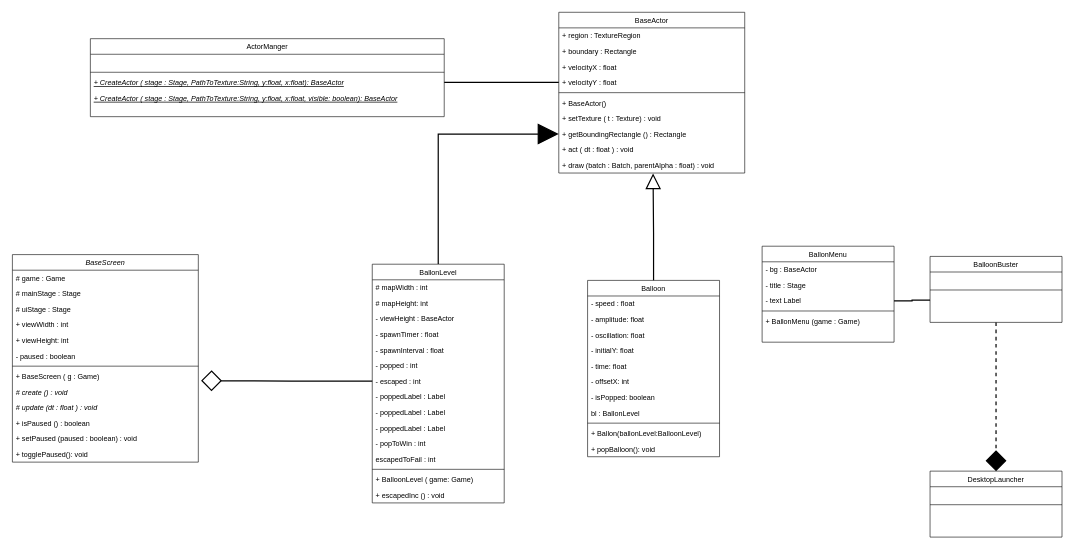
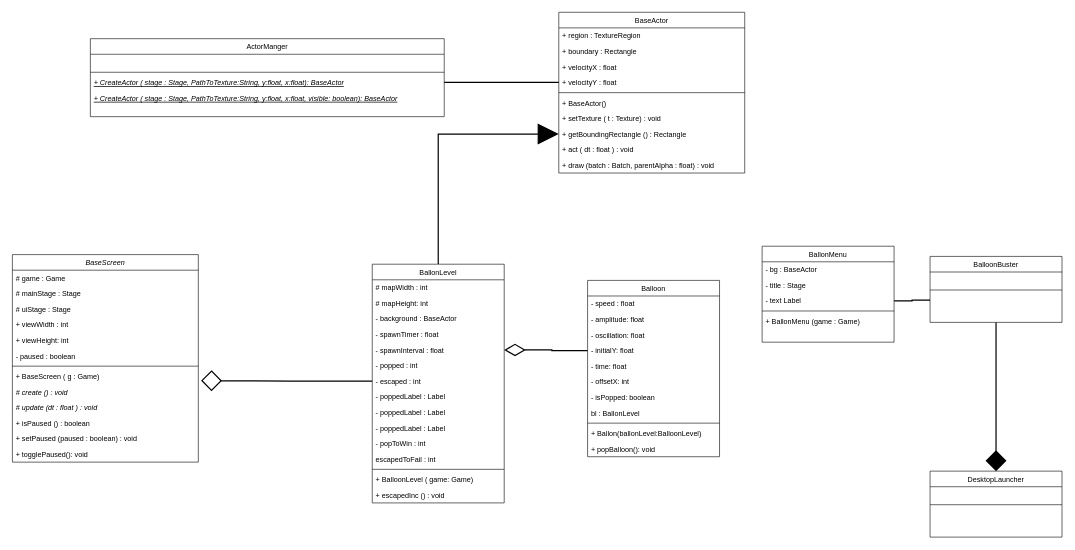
- <mxCell id="7" style="edgeStyle=orthogonalEdgeStyle;rounded=0;orthogonalLoop=1;jettySize=auto;html=1;exitX=0.5;exitY=0;exitDx=0;exitDy=0;entryX=0.507;entryY=1.028;entryDx=0;entryDy=0;entryPerimeter=0;endArrow=block;endFill=0;strokeWidth=2;endSize=21;" parent="1" source="8" target="58" edge="1"><mxGeometry relative="1" as="geometry" /></mxCell>
- <mxCell id="29" value="- viewHeight : BaseActor" style="text;align=left;verticalAlign=top;spacingLeft=4;spacingRight=4;overflow=hidden;rotatable=0;points=[[0,0.5],[1,0.5]];portConstraint=eastwest;rounded=0;shadow=0;html=0;" parent="26" vertex="1"><mxGeometry y="78" width="220" height="26" as="geometry" /></mxCell>
+ <mxCell id="29" value="- background : BaseActor" style="text;align=left;verticalAlign=top;spacingLeft=4;spacingRight=4;overflow=hidden;rotatable=0;points=[[0,0.5],[1,0.5]];portConstraint=eastwest;rounded=0;shadow=0;html=0;" parent="26" vertex="1"><mxGeometry y="78" width="220" height="26" as="geometry" /></mxCell>
+ <mxCell id="78" style="edgeStyle=orthogonalEdgeStyle;rounded=0;orthogonalLoop=1;jettySize=auto;html=1;exitX=0;exitY=0.5;exitDx=0;exitDy=0;endArrow=diamondThin;endFill=0;endSize=30;strokeWidth=2;" parent="1" source="12" target="31" edge="1"><mxGeometry relative="1" as="geometry" /></mxCell>
- <mxCell id="20" style="edgeStyle=orthogonalEdgeStyle;rounded=0;orthogonalLoop=1;jettySize=auto;html=1;exitX=0.5;exitY=1;exitDx=0;exitDy=0;endArrow=diamond;endFill=1;endSize=30;strokeWidth=2;dashed=1;" parent="1" source="21" target="73" edge="1"><mxGeometry relative="1" as="geometry" /></mxCell>
+ <mxCell id="20" style="edgeStyle=orthogonalEdgeStyle;rounded=0;orthogonalLoop=1;jettySize=auto;html=1;exitX=0.5;exitY=1;exitDx=0;exitDy=0;endArrow=diamond;endFill=1;endSize=30;strokeWidth=2;" parent="1" source="21" target="73" edge="1"><mxGeometry relative="1" as="geometry" /></mxCell>
